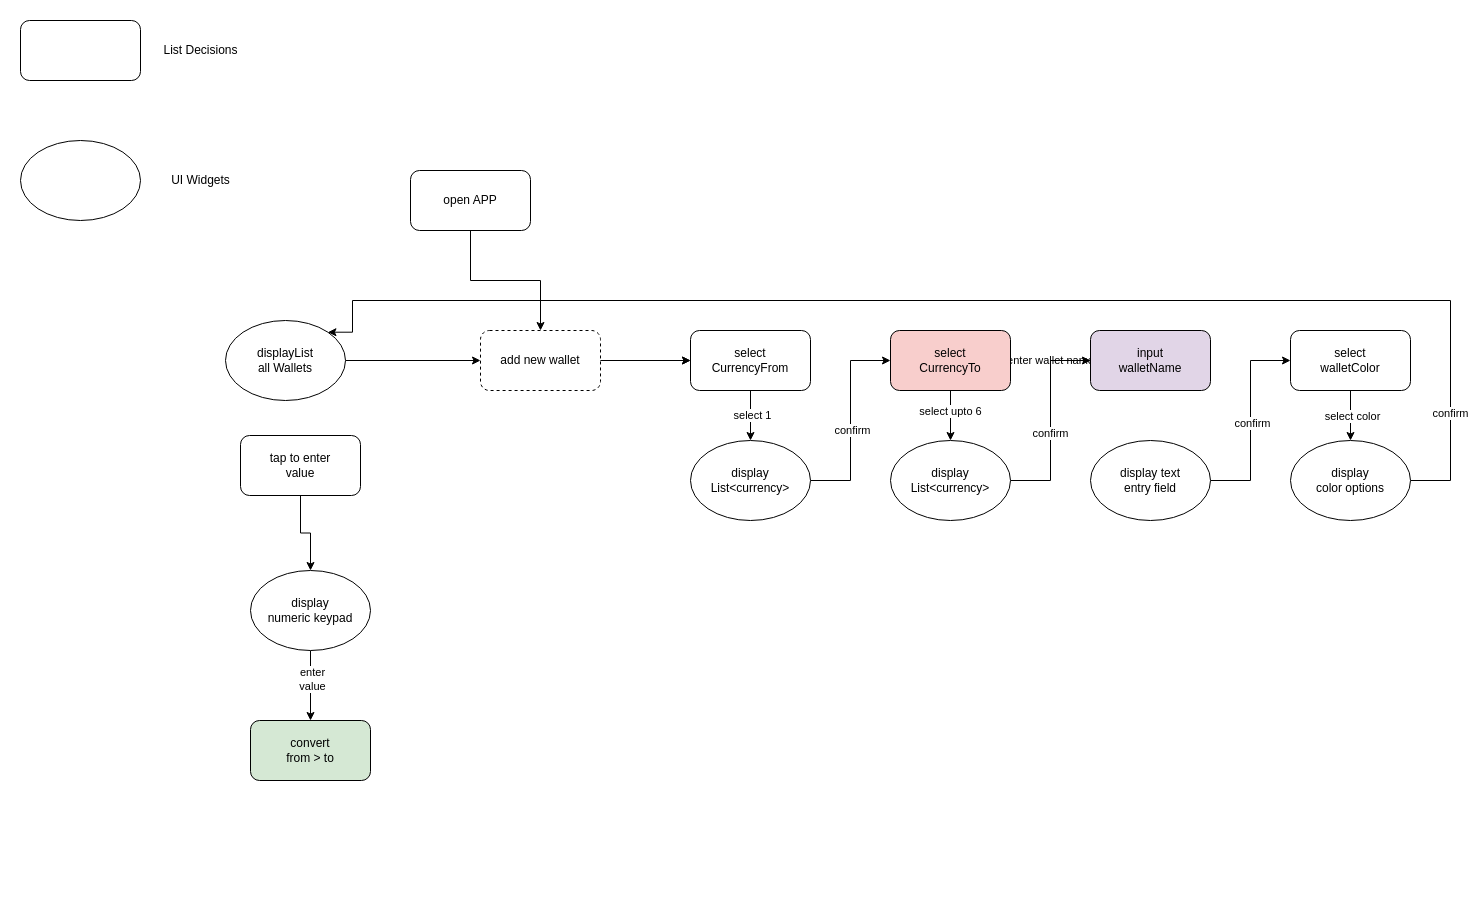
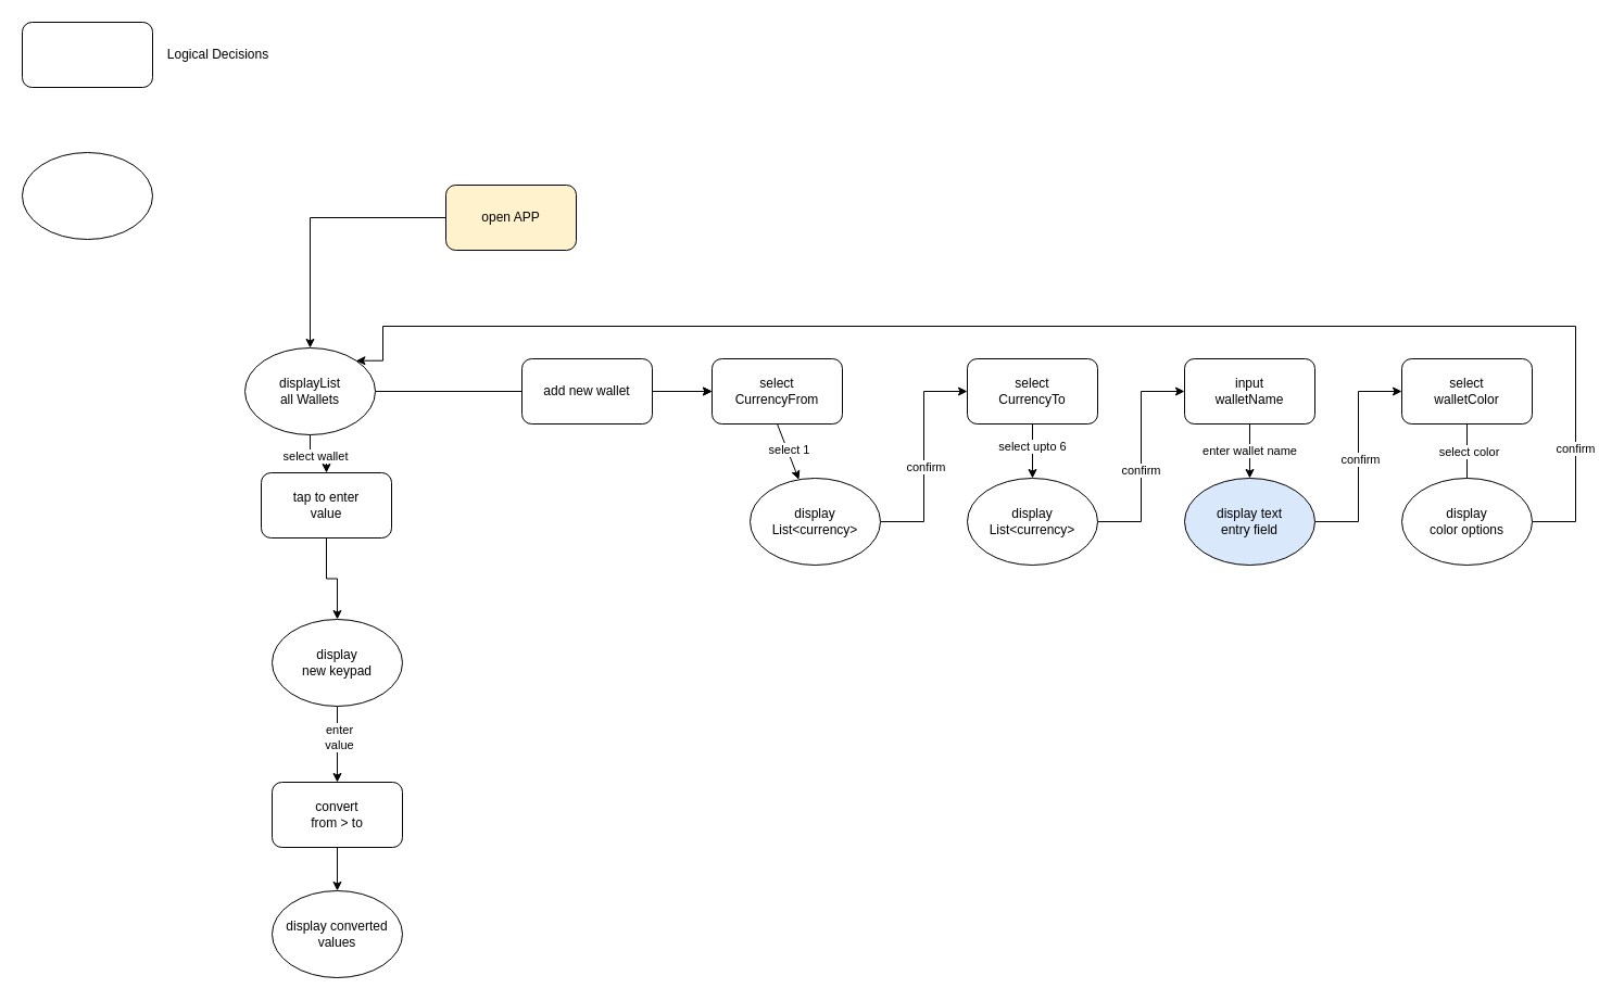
- <mxCell id="3" value="List Decisions" style="text;html=1;align=center;verticalAlign=middle;resizable=0;points=[];autosize=1;strokeColor=none;fillColor=none;" parent="1" vertex="1"><mxGeometry x="145" y="40" width="110" height="20" as="geometry" /></mxCell>
+ <mxCell id="3" value="Logical Decisions" style="text;html=1;align=center;verticalAlign=middle;resizable=0;points=[];autosize=1;strokeColor=none;fillColor=none;" parent="1" vertex="1"><mxGeometry x="145" y="40" width="110" height="20" as="geometry" /></mxCell>
- <mxCell id="4" value="UI Widgets" style="text;html=1;align=center;verticalAlign=middle;resizable=0;points=[];autosize=1;strokeColor=none;fillColor=none;" parent="1" vertex="1"><mxGeometry x="165" y="170" width="70" height="20" as="geometry" /></mxCell>
- <mxCell id="44" value="open APP" style="rounded=1;whiteSpace=wrap;html=1;" vertex="1" parent="1"><mxGeometry x="410" y="170" width="120" height="60" as="geometry" /></mxCell>
+ <mxCell id="44" value="open APP" style="rounded=1;whiteSpace=wrap;html=1;fillColor=#fff2cc;" vertex="1" parent="1"><mxGeometry x="410" y="170" width="120" height="60" as="geometry" /></mxCell>
- <mxCell id="43" style="edgeStyle=orthogonalEdgeStyle;rounded=0;orthogonalLoop=1;jettySize=auto;html=1;" edge="1" parent="1" source="44" target="10"><mxGeometry relative="1" as="geometry" /></mxCell>
+ <mxCell id="43" style="edgeStyle=orthogonalEdgeStyle;rounded=0;orthogonalLoop=1;jettySize=auto;html=1;entryX=0.5;entryY=0;entryDx=0;entryDy=0;" edge="1" parent="1" source="44" target="8"><mxGeometry relative="1" as="geometry" /></mxCell>
- <mxCell id="7" style="edgeStyle=orthogonalEdgeStyle;rounded=0;orthogonalLoop=1;jettySize=auto;html=1;" edge="1" parent="1" source="8" target="10"><mxGeometry relative="1" as="geometry" /></mxCell>
+ <mxCell id="7" style="edgeStyle=orthogonalEdgeStyle;rounded=0;orthogonalLoop=1;jettySize=auto;html=1;endArrow=none;" edge="1" parent="1" source="8" target="10"><mxGeometry relative="1" as="geometry" /></mxCell>
- <mxCell id="10" value="add new wallet" style="rounded=1;whiteSpace=wrap;html=1;dashed=1;" vertex="1" parent="1"><mxGeometry x="480" y="330" width="120" height="60" as="geometry" /></mxCell>
+ <mxCell id="10" value="add new wallet" style="rounded=1;whiteSpace=wrap;html=1;" vertex="1" parent="1"><mxGeometry x="480" y="330" width="120" height="60" as="geometry" /></mxCell>
- <mxCell id="11" value="&lt;div&gt;select&lt;/div&gt;&lt;div&gt;CurrencyFrom&lt;/div&gt;" style="rounded=1;whiteSpace=wrap;html=1;" vertex="1" parent="1"><mxGeometry x="690" y="330" width="120" height="60" as="geometry" /></mxCell>
+ <mxCell id="11" value="&lt;div&gt;select&lt;/div&gt;&lt;div&gt;CurrencyFrom&lt;/div&gt;" style="rounded=1;whiteSpace=wrap;html=1;" vertex="1" parent="1"><mxGeometry x="655" y="330" width="120" height="60" as="geometry" /></mxCell>
- <mxCell id="16" value="&lt;div&gt;select&lt;/div&gt;&lt;div&gt;CurrencyTo&lt;/div&gt;" style="rounded=1;whiteSpace=wrap;html=1;fillColor=#f8cecc;" vertex="1" parent="1"><mxGeometry x="890" y="330" width="120" height="60" as="geometry" /></mxCell>
+ <mxCell id="16" value="&lt;div&gt;select&lt;/div&gt;&lt;div&gt;CurrencyTo&lt;/div&gt;" style="rounded=1;whiteSpace=wrap;html=1;" vertex="1" parent="1"><mxGeometry x="890" y="330" width="120" height="60" as="geometry" /></mxCell>
- <mxCell id="12" value="enter wallet name" style="edgeStyle=orthogonalEdgeStyle;rounded=0;orthogonalLoop=1;jettySize=auto;html=1;" edge="1" parent="1" source="13" target="16"><mxGeometry relative="1" as="geometry" /></mxCell>
+ <mxCell id="12" value="enter wallet name" style="edgeStyle=orthogonalEdgeStyle;rounded=0;orthogonalLoop=1;jettySize=auto;html=1;entryX=0.5;entryY=0;entryDx=0;entryDy=0;" edge="1" parent="1" source="13" target="33"><mxGeometry relative="1" as="geometry" /></mxCell>
- <mxCell id="13" value="&lt;div&gt;input&lt;/div&gt;&lt;div&gt;walletName&lt;br&gt;&lt;/div&gt;" style="rounded=1;whiteSpace=wrap;html=1;fillColor=#e1d5e7;" vertex="1" parent="1"><mxGeometry x="1090" y="330" width="120" height="60" as="geometry" /></mxCell>
+ <mxCell id="13" value="&lt;div&gt;input&lt;/div&gt;&lt;div&gt;walletName&lt;br&gt;&lt;/div&gt;" style="rounded=1;whiteSpace=wrap;html=1;" vertex="1" parent="1"><mxGeometry x="1090" y="330" width="120" height="60" as="geometry" /></mxCell>
+ <mxCell id="6" value="select wallet" style="edgeStyle=orthogonalEdgeStyle;rounded=0;orthogonalLoop=1;jettySize=auto;html=1;entryX=0.5;entryY=0;entryDx=0;entryDy=0;" edge="1" parent="1" source="8" target="36"><mxGeometry relative="1" as="geometry" /></mxCell>
- <mxCell id="17" style="edgeStyle=orthogonalEdgeStyle;rounded=0;orthogonalLoop=1;jettySize=auto;html=1;entryX=0.5;entryY=0;entryDx=0;entryDy=0;" edge="1" parent="1" source="21" target="34"><mxGeometry relative="1" as="geometry" /></mxCell>
+ <mxCell id="17" style="edgeStyle=orthogonalEdgeStyle;rounded=0;orthogonalLoop=1;jettySize=auto;html=1;entryX=0.5;entryY=0;entryDx=0;entryDy=0;endArrow=none;" edge="1" parent="1" source="21" target="34"><mxGeometry relative="1" as="geometry" /></mxCell>
- <mxCell id="33" value="&lt;div&gt;display text &lt;br&gt;&lt;/div&gt;&lt;div&gt;entry field&lt;/div&gt;" style="ellipse;whiteSpace=wrap;html=1;" vertex="1" parent="1"><mxGeometry x="1090" y="440" width="120" height="80" as="geometry" /></mxCell>
+ <mxCell id="33" value="&lt;div&gt;display text &lt;br&gt;&lt;/div&gt;&lt;div&gt;entry field&lt;/div&gt;" style="ellipse;whiteSpace=wrap;html=1;fillColor=#dae8fc;" vertex="1" parent="1"><mxGeometry x="1090" y="440" width="120" height="80" as="geometry" /></mxCell>
- <mxCell id="39" value="&lt;div&gt;display&lt;/div&gt;&lt;div&gt;numeric keypad&lt;br&gt;&lt;/div&gt;" style="ellipse;whiteSpace=wrap;html=1;" vertex="1" parent="1"><mxGeometry x="250" y="570" width="120" height="80" as="geometry" /></mxCell>
+ <mxCell id="39" value="&lt;div&gt;display&lt;/div&gt;&lt;div&gt;new keypad&lt;br&gt;&lt;/div&gt;" style="ellipse;whiteSpace=wrap;html=1;" vertex="1" parent="1"><mxGeometry x="250" y="570" width="120" height="80" as="geometry" /></mxCell>
- <mxCell id="41" value="&lt;div&gt;convert &lt;br&gt;&lt;/div&gt;&lt;div&gt;from &amp;gt; to&lt;br&gt;&lt;/div&gt;" style="rounded=1;whiteSpace=wrap;html=1;fillColor=#d5e8d4;" vertex="1" parent="1"><mxGeometry x="250" y="720" width="120" height="60" as="geometry" /></mxCell>
+ <mxCell id="41" value="&lt;div&gt;convert &lt;br&gt;&lt;/div&gt;&lt;div&gt;from &amp;gt; to&lt;br&gt;&lt;/div&gt;" style="rounded=1;whiteSpace=wrap;html=1;" vertex="1" parent="1"><mxGeometry x="250" y="720" width="120" height="60" as="geometry" /></mxCell>
+ <mxCell id="40" style="edgeStyle=orthogonalEdgeStyle;rounded=0;orthogonalLoop=1;jettySize=auto;html=1;entryX=0.5;entryY=0;entryDx=0;entryDy=0;" edge="1" parent="1" source="41" target="42"><mxGeometry relative="1" as="geometry" /></mxCell>
+ <mxCell id="42" value="&lt;div&gt;display converted&lt;/div&gt;&lt;div&gt;values&lt;br&gt;&lt;/div&gt;" style="ellipse;whiteSpace=wrap;html=1;" vertex="1" parent="1"><mxGeometry x="250" y="820" width="120" height="80" as="geometry" /></mxCell>
